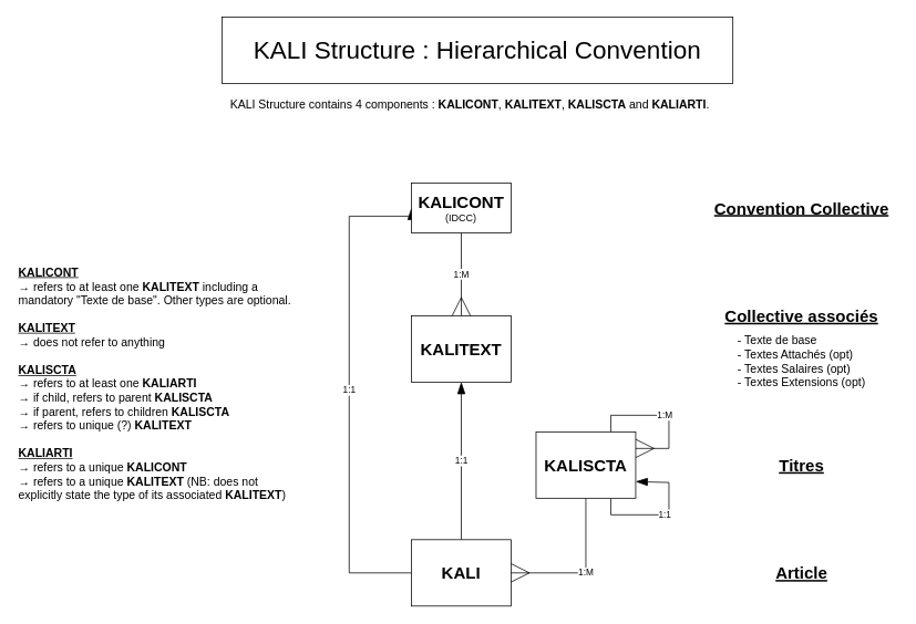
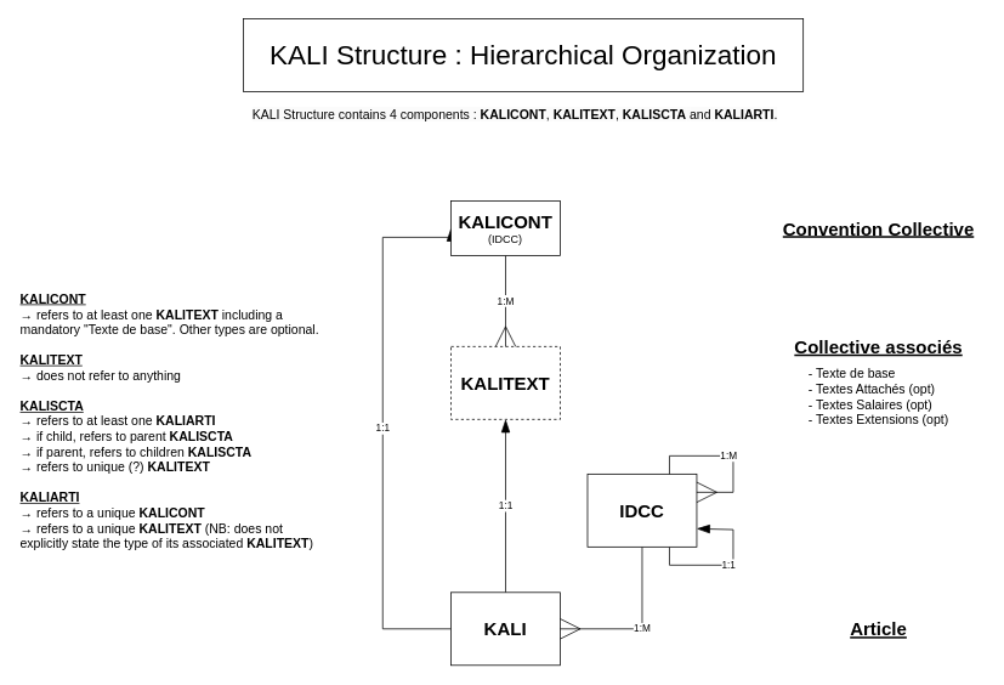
- <mxCell id="11" value="KALI Structure : Hierarchical Convention" style="text;html=1;align=center;verticalAlign=middle;whiteSpace=wrap;rounded=0;fontSize=30;strokeColor=default;" vertex="1" parent="1"><mxGeometry x="267" y="20" width="615" height="80" as="geometry" /></mxCell>
+ <mxCell id="11" value="KALI Structure : Hierarchical Organization" style="text;html=1;align=center;verticalAlign=middle;whiteSpace=wrap;rounded=0;fontSize=30;strokeColor=default;" vertex="1" parent="1"><mxGeometry x="267" y="20" width="615" height="80" as="geometry" /></mxCell>
- <mxCell id="5" value="&lt;b&gt;&lt;font style=&quot;font-size: 20px;&quot;&gt;KALITEXT&lt;/font&gt;&lt;/b&gt;" style="rounded=0;whiteSpace=wrap;html=1;align=center;" parent="1" vertex="1"><mxGeometry x="495" y="380" width="120.01" height="80" as="geometry" /></mxCell>
+ <mxCell id="5" value="&lt;b&gt;&lt;font style=&quot;font-size: 20px;&quot;&gt;KALITEXT&lt;/font&gt;&lt;/b&gt;" style="rounded=0;whiteSpace=wrap;html=1;align=center;dashed=1;" parent="1" vertex="1"><mxGeometry x="495" y="380" width="120.01" height="80" as="geometry" /></mxCell>
- <mxCell id="16" value="&lt;b&gt;&lt;font style=&quot;font-size: 20px;&quot;&gt;KALISCTA&lt;/font&gt;&lt;/b&gt;" style="rounded=0;whiteSpace=wrap;html=1;" vertex="1" parent="1"><mxGeometry x="645" y="520" width="120" height="80" as="geometry" /></mxCell>
+ <mxCell id="16" value="&lt;b&gt;&lt;font style=&quot;font-size: 20px;&quot;&gt;IDCC&lt;/font&gt;&lt;/b&gt;" style="rounded=0;whiteSpace=wrap;html=1;" vertex="1" parent="1"><mxGeometry x="645" y="520" width="120" height="80" as="geometry" /></mxCell>
- <mxCell id="18" value="Titres" style="text;html=1;align=center;verticalAlign=middle;whiteSpace=wrap;rounded=0;fontSize=20;fontStyle=5" vertex="1" parent="1"><mxGeometry x="850.08" y="530" width="230" height="60" as="geometry" /></mxCell>
